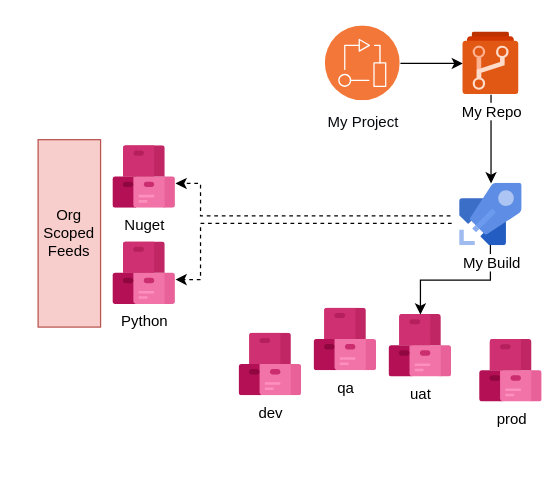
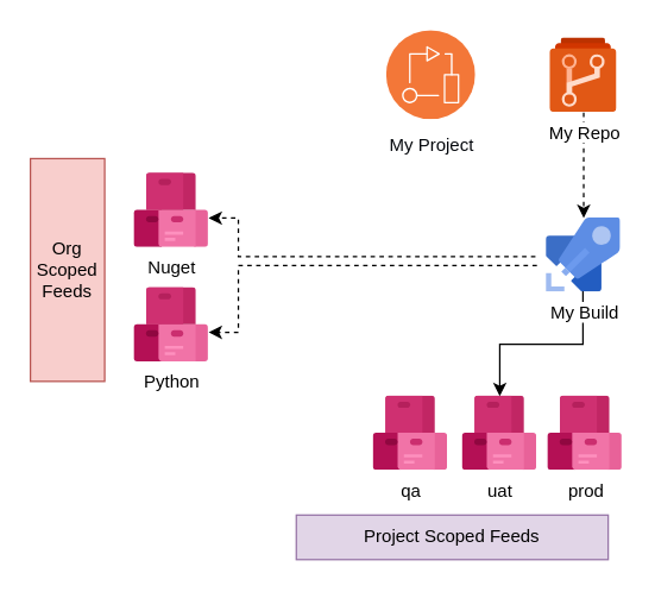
- <mxCell id="3" style="edgeStyle=orthogonalEdgeStyle;rounded=0;orthogonalLoop=1;jettySize=auto;html=1;exitX=1;exitY=0.5;exitDx=0;exitDy=0;" edge="1" parent="1" source="4" target="7"><mxGeometry relative="1" as="geometry" /></mxCell>
- <mxCell id="2" value="" style="edgeStyle=orthogonalEdgeStyle;rounded=0;orthogonalLoop=1;jettySize=auto;html=1;" edge="1" parent="1" source="7" target="10"><mxGeometry relative="1" as="geometry"><mxPoint x="453" y="75" as="sourcePoint" /><mxPoint x="453" y="246" as="targetPoint" /></mxGeometry></mxCell>
+ <mxCell id="2" value="" style="edgeStyle=orthogonalEdgeStyle;rounded=0;orthogonalLoop=1;jettySize=auto;html=1;dashed=1;" edge="1" parent="1" source="7" target="10"><mxGeometry relative="1" as="geometry"><mxPoint x="453" y="75" as="sourcePoint" /><mxPoint x="453" y="246" as="targetPoint" /></mxGeometry></mxCell>
- <mxCell id="17" value="Org Scoped Feeds" style="text;strokeColor=#b85450;align=center;fillColor=#f8cecc;html=1;verticalAlign=middle;whiteSpace=wrap;rounded=0;" vertex="1" parent="1"><mxGeometry x="30" y="111" width="50" height="150" as="geometry" /></mxCell>
+ <mxCell id="17" value="Org Scoped Feeds" style="text;strokeColor=#b85450;align=center;fillColor=#f8cecc;html=1;verticalAlign=middle;whiteSpace=wrap;rounded=0;" vertex="1" parent="1"><mxGeometry x="20" y="106" width="50" height="150" as="geometry" /></mxCell>
- <mxCell id="13" value="qa" style="image;sketch=0;aspect=fixed;html=1;points=[];align=center;fontSize=12;image=img/lib/mscae/Azure_Artifacts.svg;" vertex="1" parent="1"><mxGeometry x="251" y="246" width="50" height="50" as="geometry" /></mxCell>
+ <mxCell id="13" value="qa" style="image;sketch=0;aspect=fixed;html=1;points=[];align=center;fontSize=12;image=img/lib/mscae/Azure_Artifacts.svg;" vertex="1" parent="1"><mxGeometry x="251" y="266" width="50" height="50" as="geometry" /></mxCell>
- <mxCell id="5" value="uat" style="image;sketch=0;aspect=fixed;html=1;points=[];align=center;fontSize=12;image=img/lib/mscae/Azure_Artifacts.svg;" vertex="1" parent="1"><mxGeometry x="311" y="251" width="50" height="50" as="geometry" /></mxCell>
+ <mxCell id="5" value="uat" style="image;sketch=0;aspect=fixed;html=1;points=[];align=center;fontSize=12;image=img/lib/mscae/Azure_Artifacts.svg;" vertex="1" parent="1"><mxGeometry x="311" y="266" width="50" height="50" as="geometry" /></mxCell>
- <mxCell id="12" value="dev" style="image;sketch=0;aspect=fixed;html=1;points=[];align=center;fontSize=12;image=img/lib/mscae/Azure_Artifacts.svg;" vertex="1" parent="1"><mxGeometry x="191" y="266" width="50" height="50" as="geometry" /></mxCell>
- <mxCell id="11" value="prod" style="image;sketch=0;aspect=fixed;html=1;points=[];align=center;fontSize=12;image=img/lib/mscae/Azure_Artifacts.svg;" vertex="1" parent="1"><mxGeometry x="383.5" y="271" width="50" height="50" as="geometry" /></mxCell>
+ <mxCell id="11" value="prod" style="image;sketch=0;aspect=fixed;html=1;points=[];align=center;fontSize=12;image=img/lib/mscae/Azure_Artifacts.svg;" vertex="1" parent="1"><mxGeometry x="368.5" y="266" width="50" height="50" as="geometry" /></mxCell>
+ <mxCell id="16" value="Project Scoped Feeds" style="text;strokeColor=#9673a6;align=center;fillColor=#e1d5e7;html=1;verticalAlign=middle;whiteSpace=wrap;rounded=0;" vertex="1" parent="1"><mxGeometry x="199" y="346" width="210" height="30" as="geometry" /></mxCell>
